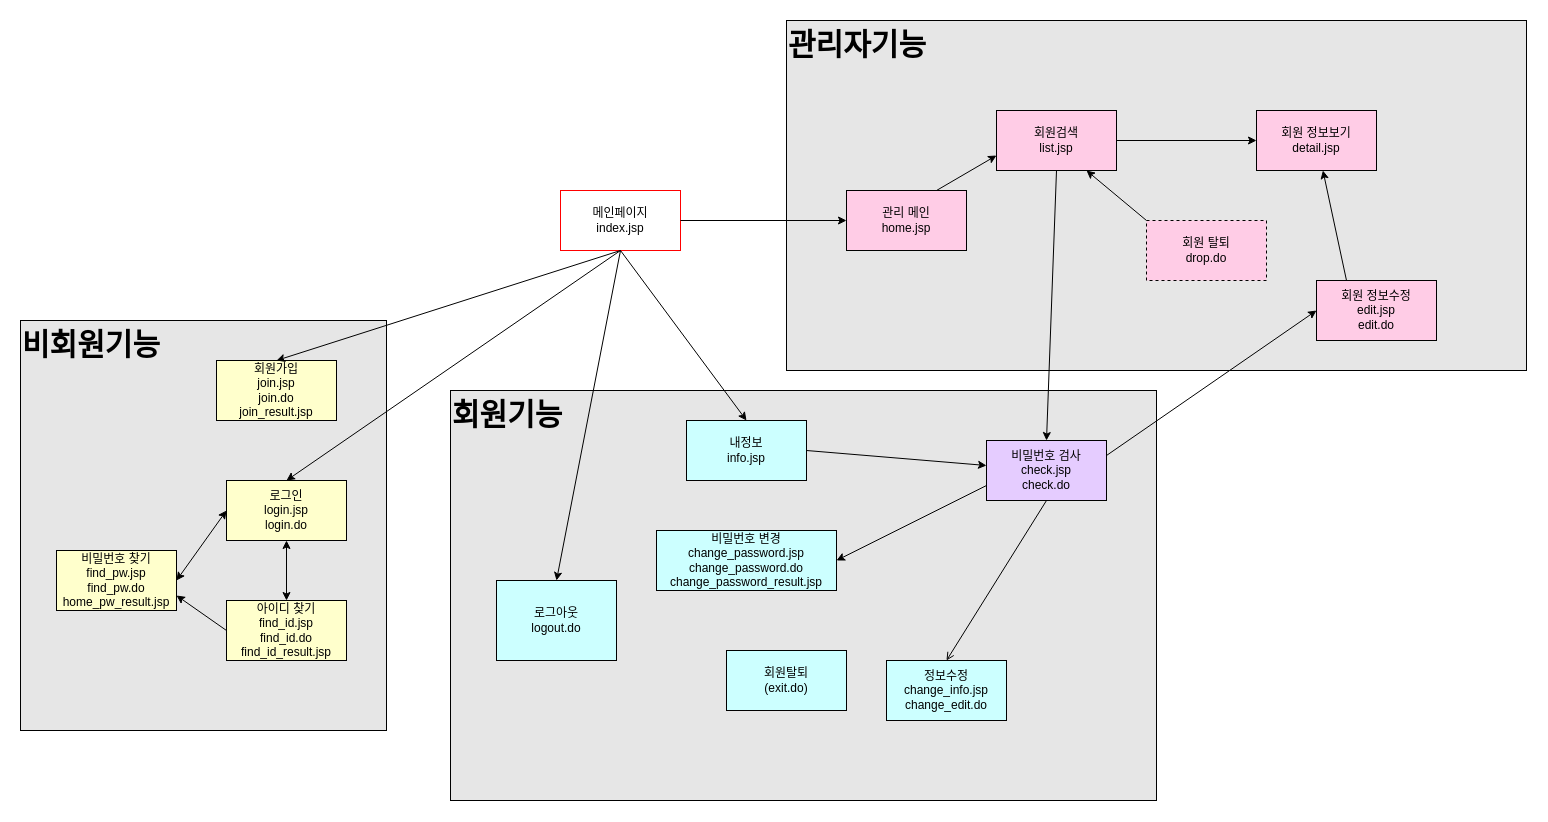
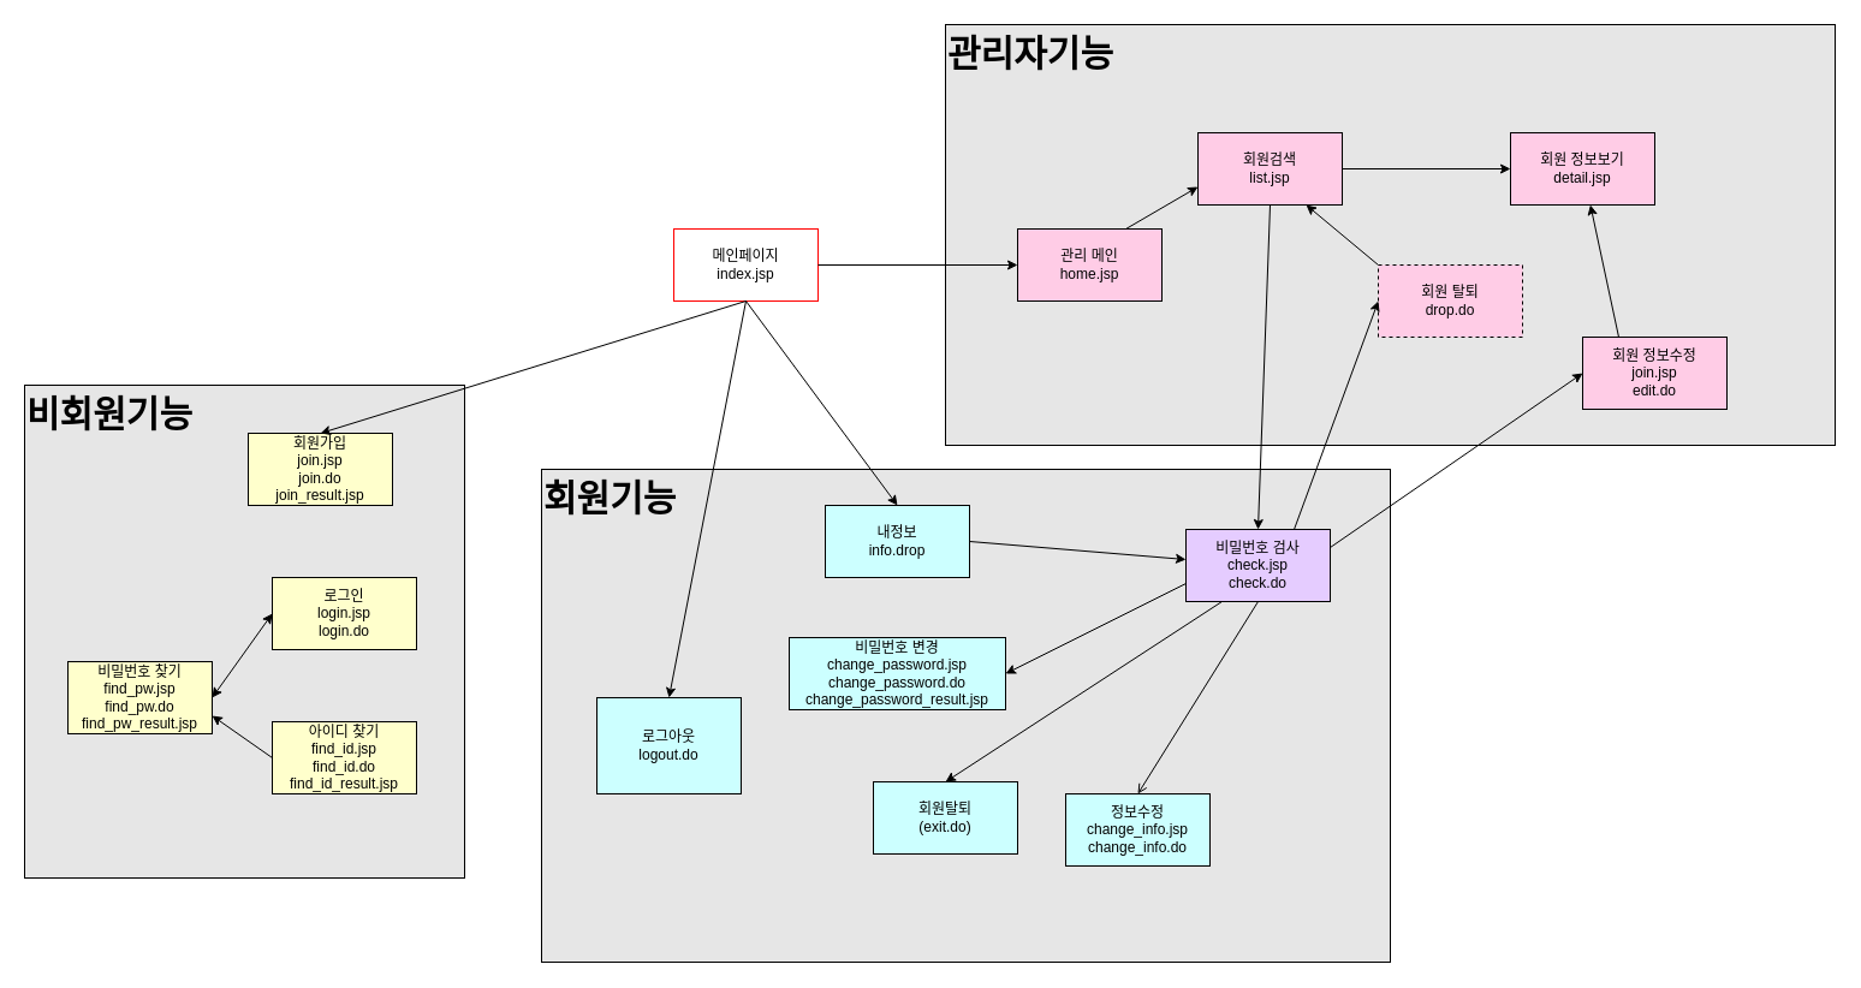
- <mxCell id="14" value="회원 정보수정&lt;br&gt;edit.jsp&lt;br&gt;edit.do" style="rounded=0;whiteSpace=wrap;html=1;fillColor=#FFCCE6;" vertex="1" parent="1"><mxGeometry x="1316" y="280" width="120" height="60" as="geometry" /></mxCell>
+ <mxCell id="14" value="회원 정보수정&lt;br&gt;join.jsp&lt;br&gt;edit.do" style="rounded=0;whiteSpace=wrap;html=1;fillColor=#FFCCE6;" vertex="1" parent="1"><mxGeometry x="1316" y="280" width="120" height="60" as="geometry" /></mxCell>
+ <mxCell id="26" value="" style="endArrow=classic;html=1;entryX=0;entryY=0.5;entryDx=0;entryDy=0;exitX=0.75;exitY=0;exitDx=0;exitDy=0;" edge="1" parent="1" source="11" target="15"><mxGeometry width="50" height="50" relative="1" as="geometry"><mxPoint x="1076" y="430" as="sourcePoint" /><mxPoint x="1096" y="360" as="targetPoint" /></mxGeometry></mxCell>
- <mxCell id="20" value="" style="endArrow=classic;html=1;entryX=0.5;entryY=0;entryDx=0;entryDy=0;exitX=0.5;exitY=1;exitDx=0;exitDy=0;" edge="1" parent="1" source="5" target="8"><mxGeometry width="50" height="50" relative="1" as="geometry"><mxPoint x="356" y="300" as="sourcePoint" /><mxPoint x="316" y="400" as="targetPoint" /></mxGeometry></mxCell>
- <mxCell id="7" value="회원가입&lt;br&gt;join.jsp&lt;br&gt;join.do&lt;br&gt;join_result.jsp" style="rounded=0;whiteSpace=wrap;html=1;fillColor=#FFFFCC;" vertex="1" parent="1"><mxGeometry x="216" y="360" width="120" height="60" as="geometry" /></mxCell>
+ <mxCell id="7" value="회원가입&lt;br&gt;join.jsp&lt;br&gt;join.do&lt;br&gt;join_result.jsp" style="rounded=0;whiteSpace=wrap;html=1;fillColor=#FFFFCC;" vertex="1" parent="1"><mxGeometry x="206" y="360" width="120" height="60" as="geometry" /></mxCell>
- <mxCell id="28" value="내정보&lt;br&gt;info.jsp" style="rounded=0;whiteSpace=wrap;html=1;fillColor=#CCFFFF;" vertex="1" parent="1"><mxGeometry x="686" y="420" width="120" height="60" as="geometry" /></mxCell>
+ <mxCell id="28" value="내정보&lt;br&gt;info.drop" style="rounded=0;whiteSpace=wrap;html=1;fillColor=#CCFFFF;" vertex="1" parent="1"><mxGeometry x="686" y="420" width="120" height="60" as="geometry" /></mxCell>
- <mxCell id="35" value="" style="endArrow=classic;startArrow=classic;html=1;entryX=0.5;entryY=1;entryDx=0;entryDy=0;" edge="1" parent="1" source="32" target="8"><mxGeometry width="50" height="50" relative="1" as="geometry"><mxPoint x="166" y="590" as="sourcePoint" /><mxPoint x="236" y="520" as="targetPoint" /></mxGeometry></mxCell>
+ <mxCell id="22" value="" style="endArrow=classic;html=1;exitX=0.25;exitY=1;exitDx=0;exitDy=0;entryX=0.5;entryY=0;entryDx=0;entryDy=0;" edge="1" parent="1" source="11" target="10"><mxGeometry width="50" height="50" relative="1" as="geometry"><mxPoint x="646" y="460" as="sourcePoint" /><mxPoint x="816" y="550" as="targetPoint" /></mxGeometry></mxCell>
- <mxCell id="33" value="비밀번호 찾기&lt;br&gt;find_pw.jsp&lt;br&gt;find_pw.do&lt;br&gt;home_pw_result.jsp" style="rounded=0;whiteSpace=wrap;html=1;fillColor=#FFFFCC;" vertex="1" parent="1"><mxGeometry x="56" y="550" width="120" height="60" as="geometry" /></mxCell>
+ <mxCell id="33" value="비밀번호 찾기&lt;br&gt;find_pw.jsp&lt;br&gt;find_pw.do&lt;br&gt;find_pw_result.jsp" style="rounded=0;whiteSpace=wrap;html=1;fillColor=#FFFFCC;" vertex="1" parent="1"><mxGeometry x="56" y="550" width="120" height="60" as="geometry" /></mxCell>
- <mxCell id="9" value="정보수정&lt;br&gt;change_info.jsp&lt;br&gt;change_edit.do" style="rounded=0;whiteSpace=wrap;html=1;fillColor=#CCFFFF;" vertex="1" parent="1"><mxGeometry x="886" y="660" width="120" height="60" as="geometry" /></mxCell>
+ <mxCell id="9" value="정보수정&lt;br&gt;change_info.jsp&lt;br&gt;change_info.do" style="rounded=0;whiteSpace=wrap;html=1;fillColor=#CCFFFF;" vertex="1" parent="1"><mxGeometry x="886" y="660" width="120" height="60" as="geometry" /></mxCell>
